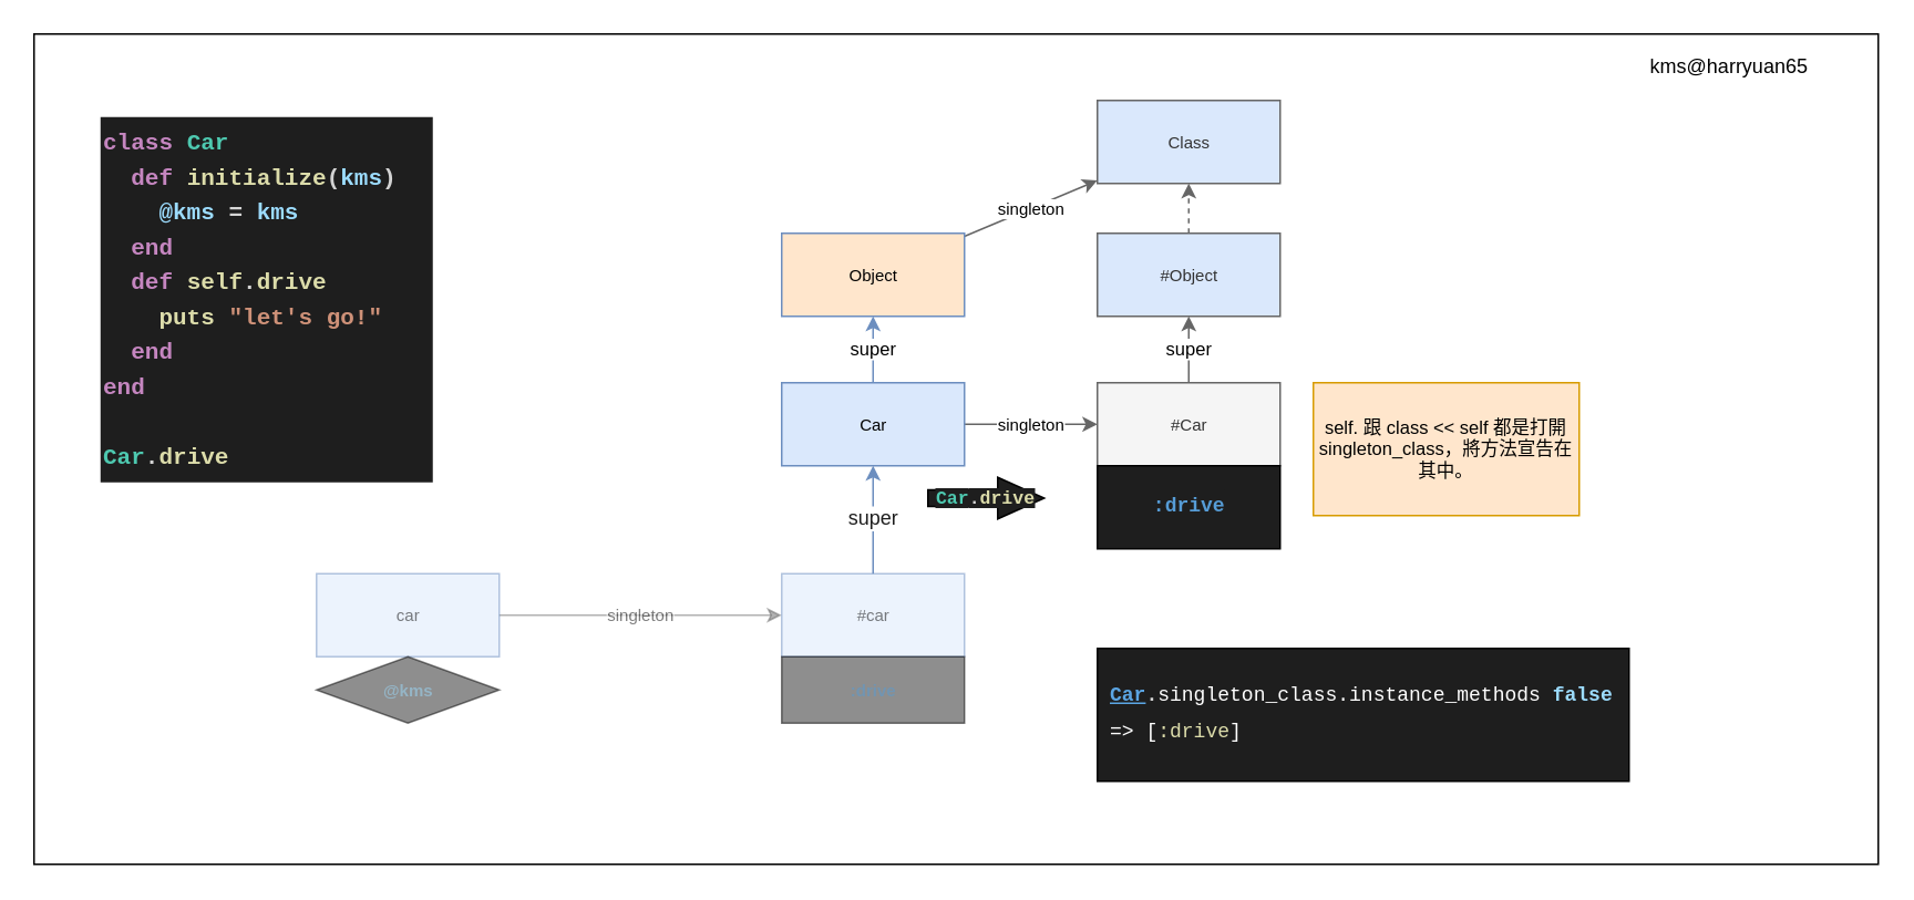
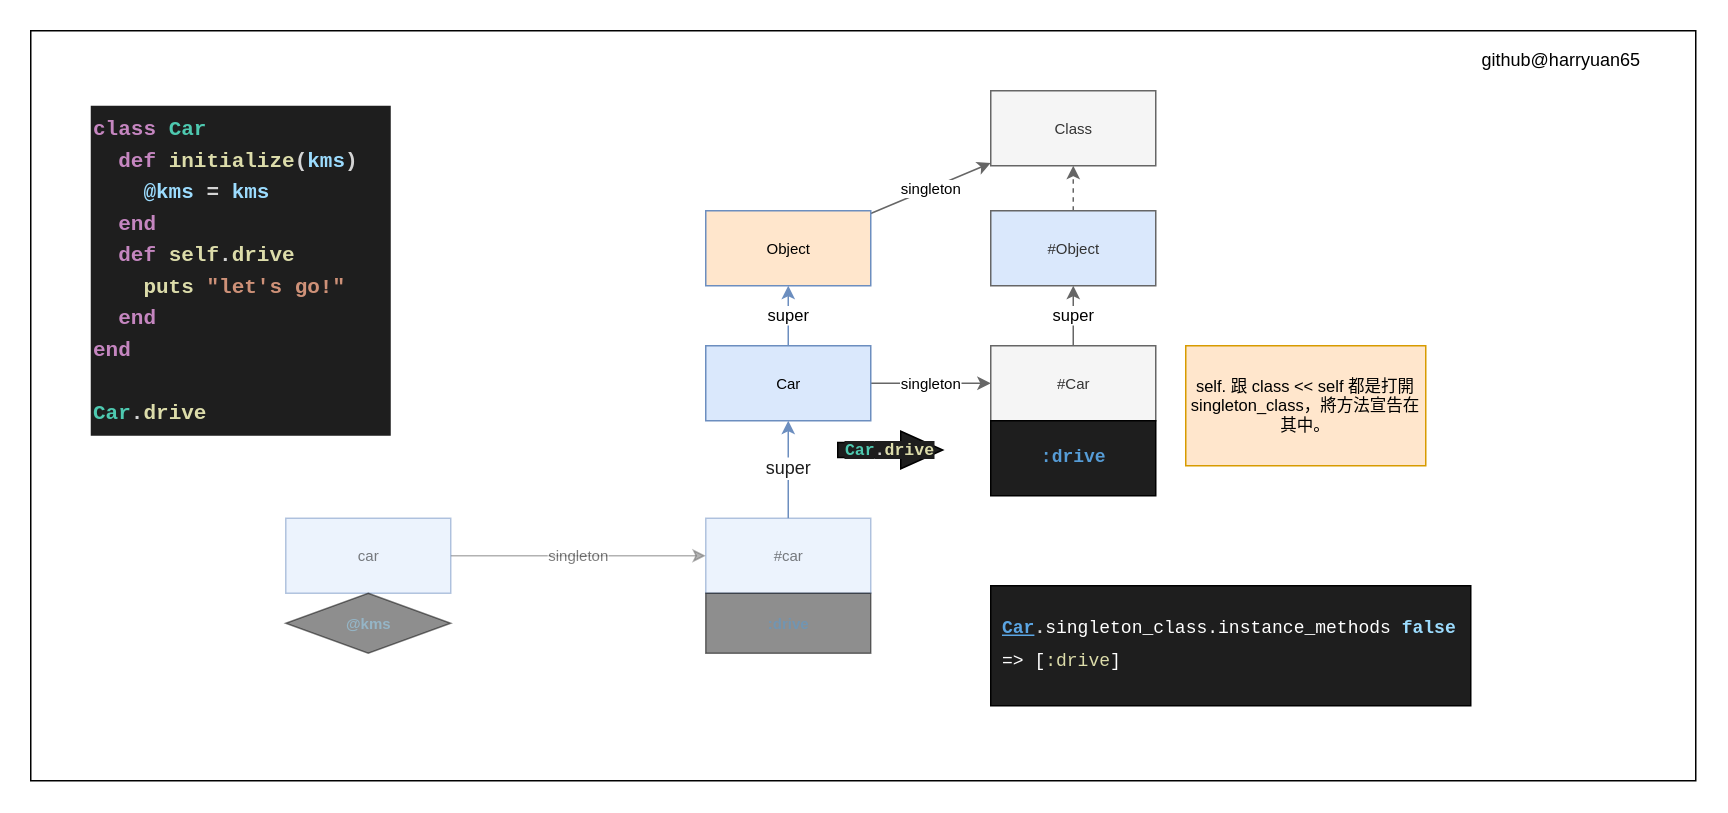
- <mxCell id="25" value="kms@harryuan65" style="text;html=1;align=center;verticalAlign=middle;resizable=0;points=[];autosize=1;strokeColor=none;fillColor=none;" vertex="1" parent="1"><mxGeometry x="980" y="30" width="120" height="20" as="geometry" /></mxCell>
+ <mxCell id="25" value="github@harryuan65" style="text;html=1;align=center;verticalAlign=middle;resizable=0;points=[];autosize=1;strokeColor=none;fillColor=none;" vertex="1" parent="1"><mxGeometry x="980" y="30" width="120" height="20" as="geometry" /></mxCell>
- <mxCell id="7" value="Class" style="html=1;fontSize=10;fillColor=#dae8fc;fontColor=#333333;strokeColor=#666666;" parent="1" vertex="1"><mxGeometry x="660" y="60" width="110" height="50" as="geometry" /></mxCell>
+ <mxCell id="7" value="Class" style="html=1;fontSize=10;fillColor=#f5f5f5;fontColor=#333333;strokeColor=#666666;" parent="1" vertex="1"><mxGeometry x="660" y="60" width="110" height="50" as="geometry" /></mxCell>
